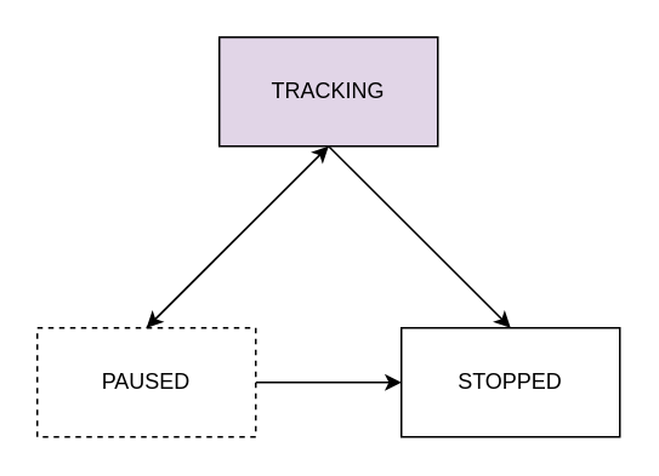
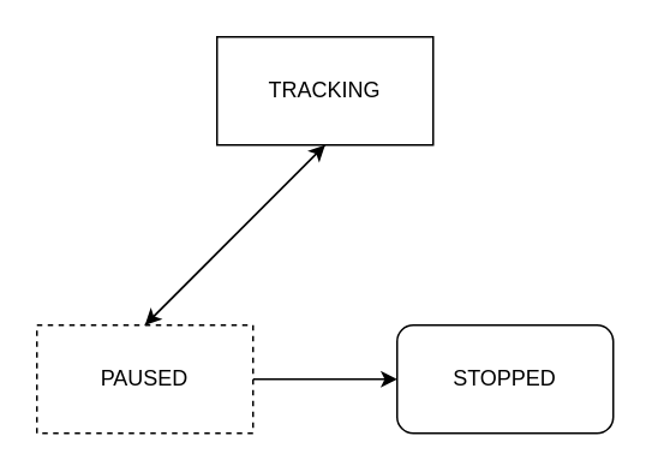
- <mxCell id="4" value="TRACKING" style="rounded=0;whiteSpace=wrap;html=1;fillColor=#e1d5e7;strokeColor=#000000;" vertex="1" parent="1"><mxGeometry x="120" y="20" width="120" height="60" as="geometry" /></mxCell>
+ <mxCell id="4" value="TRACKING" style="rounded=0;whiteSpace=wrap;html=1;fillColor=#FFFFFF;strokeColor=#000000;" vertex="1" parent="1"><mxGeometry x="120" y="20" width="120" height="60" as="geometry" /></mxCell>
- <mxCell id="3" style="rounded=0;orthogonalLoop=1;jettySize=auto;html=1;entryX=0.5;entryY=0;entryDx=0;entryDy=0;exitX=0.5;exitY=1;exitDx=0;exitDy=0;strokeColor=#000000;" edge="1" parent="1" source="4" target="8"><mxGeometry relative="1" as="geometry" /></mxCell>
- <mxCell id="8" value="STOPPED" style="rounded=0;whiteSpace=wrap;html=1;fillColor=#FFFFFF;strokeColor=#000000;" vertex="1" parent="1"><mxGeometry x="220" y="180" width="120" height="60" as="geometry" /></mxCell>
+ <mxCell id="8" value="STOPPED" style="whiteSpace=wrap;html=1;fillColor=#FFFFFF;strokeColor=#000000;rounded=1;" vertex="1" parent="1"><mxGeometry x="220" y="180" width="120" height="60" as="geometry" /></mxCell>
